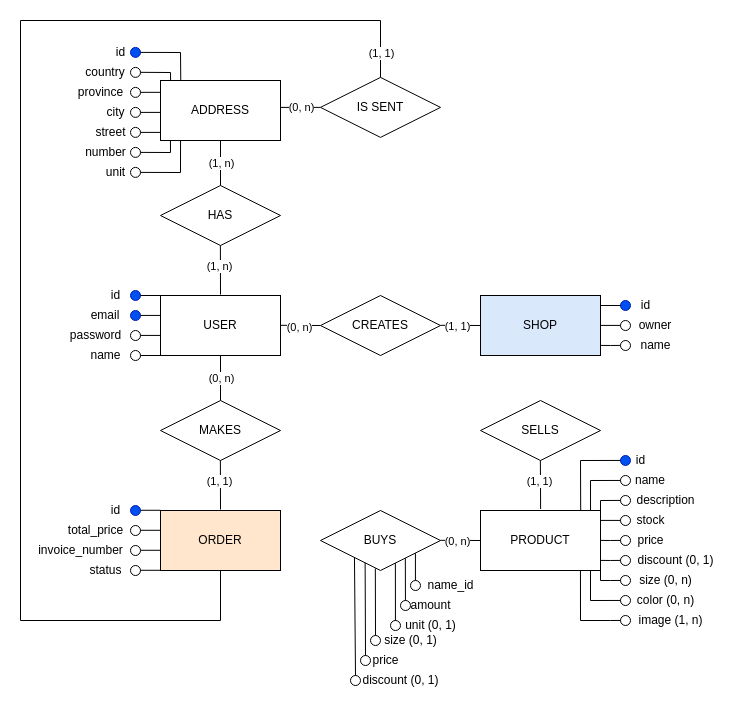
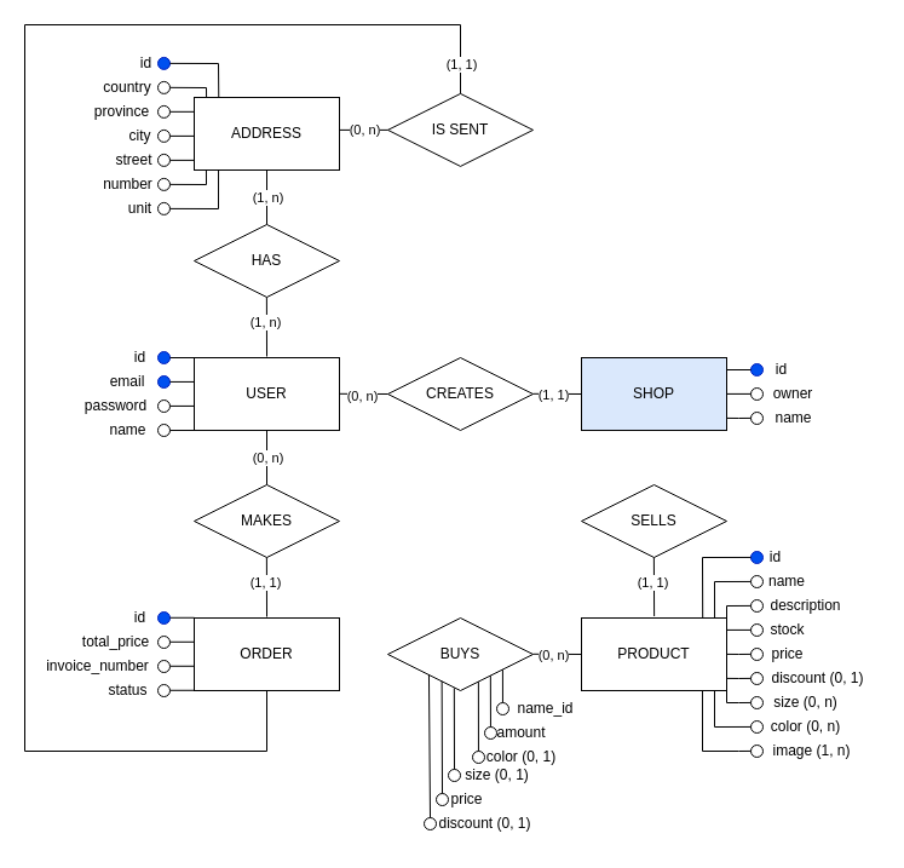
- <mxCell id="54" value="ORDER" style="rounded=0;whiteSpace=wrap;html=1;fillColor=#ffe6cc;" vertex="1" parent="1"><mxGeometry x="160" y="510" width="120" height="60" as="geometry" /></mxCell>
+ <mxCell id="54" value="ORDER" style="rounded=0;whiteSpace=wrap;html=1;" vertex="1" parent="1"><mxGeometry x="160" y="510" width="120" height="60" as="geometry" /></mxCell>
- <mxCell id="77" value="unit (0, 1)" style="text;html=1;align=center;verticalAlign=middle;resizable=0;points=[];autosize=1;strokeColor=none;fillColor=none;" vertex="1" parent="1"><mxGeometry x="390" y="610" width="80" height="30" as="geometry" /></mxCell>
+ <mxCell id="77" value="color (0, 1)" style="text;html=1;align=center;verticalAlign=middle;resizable=0;points=[];autosize=1;strokeColor=none;fillColor=none;" vertex="1" parent="1"><mxGeometry x="390" y="610" width="80" height="30" as="geometry" /></mxCell>
